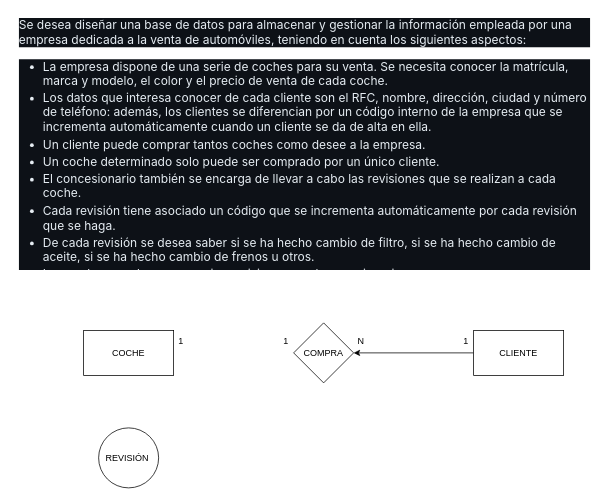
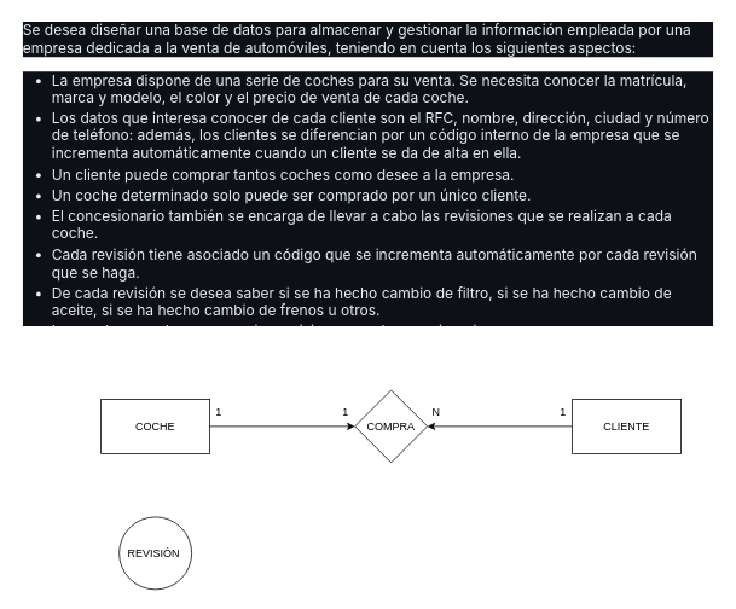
+ <mxCell id="3" style="edgeStyle=orthogonalEdgeStyle;rounded=0;orthogonalLoop=1;jettySize=auto;html=1;exitX=1;exitY=0.5;exitDx=0;exitDy=0;" edge="1" parent="1" source="4" target="7"><mxGeometry relative="1" as="geometry" /></mxCell>
